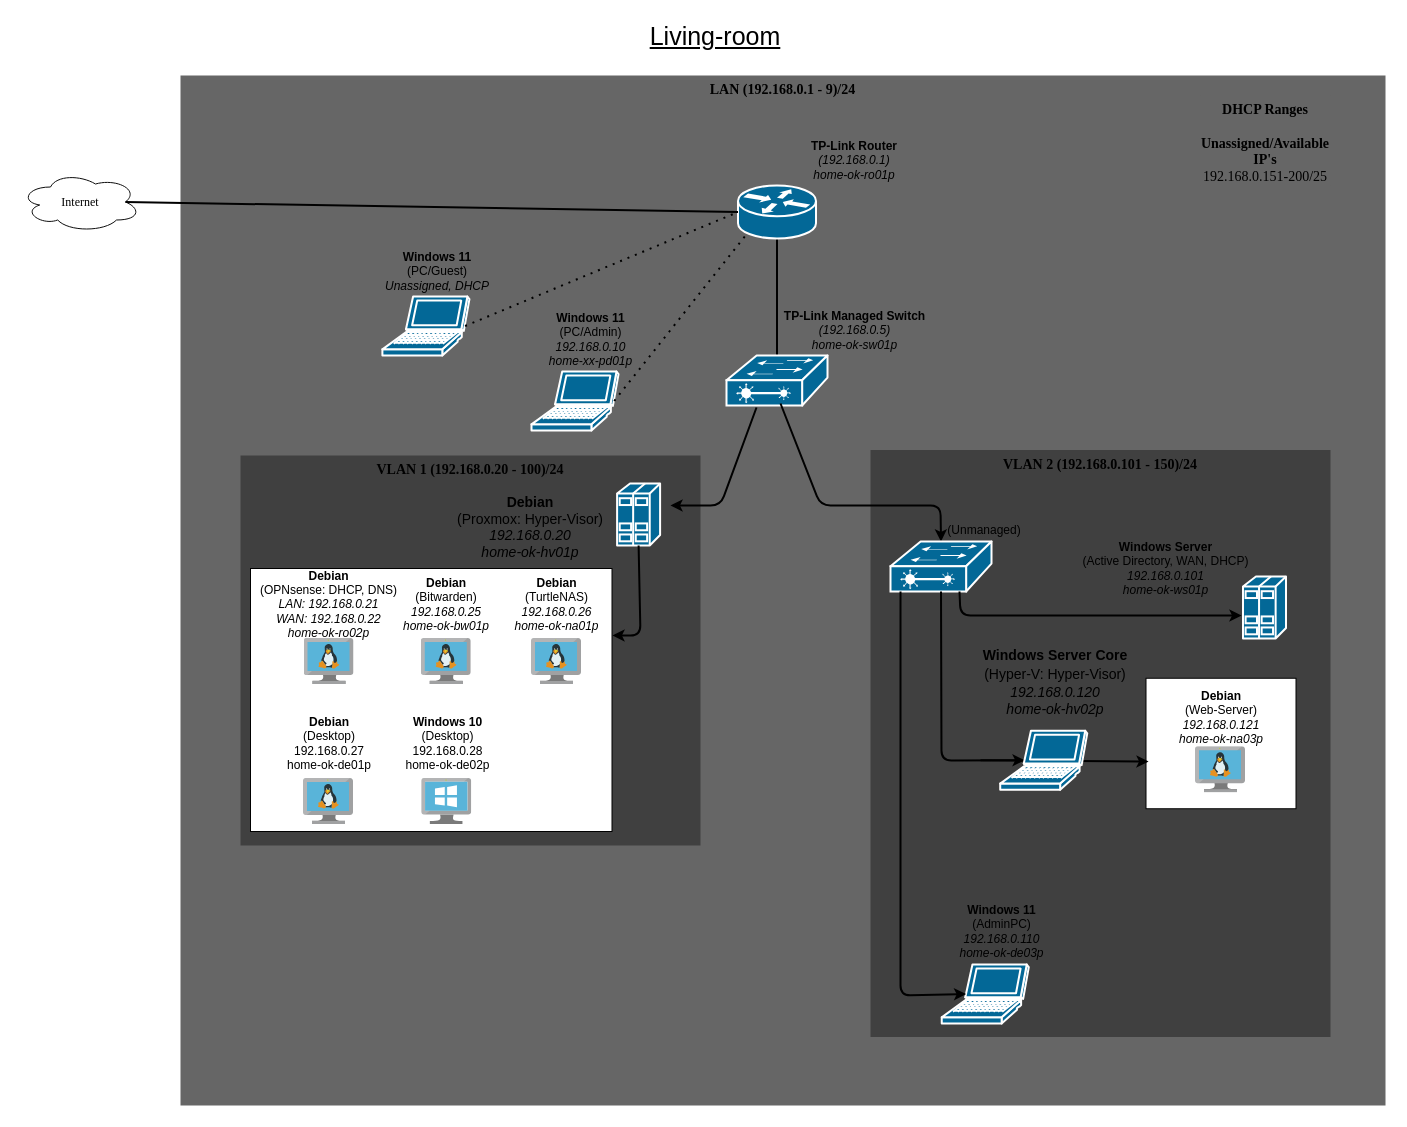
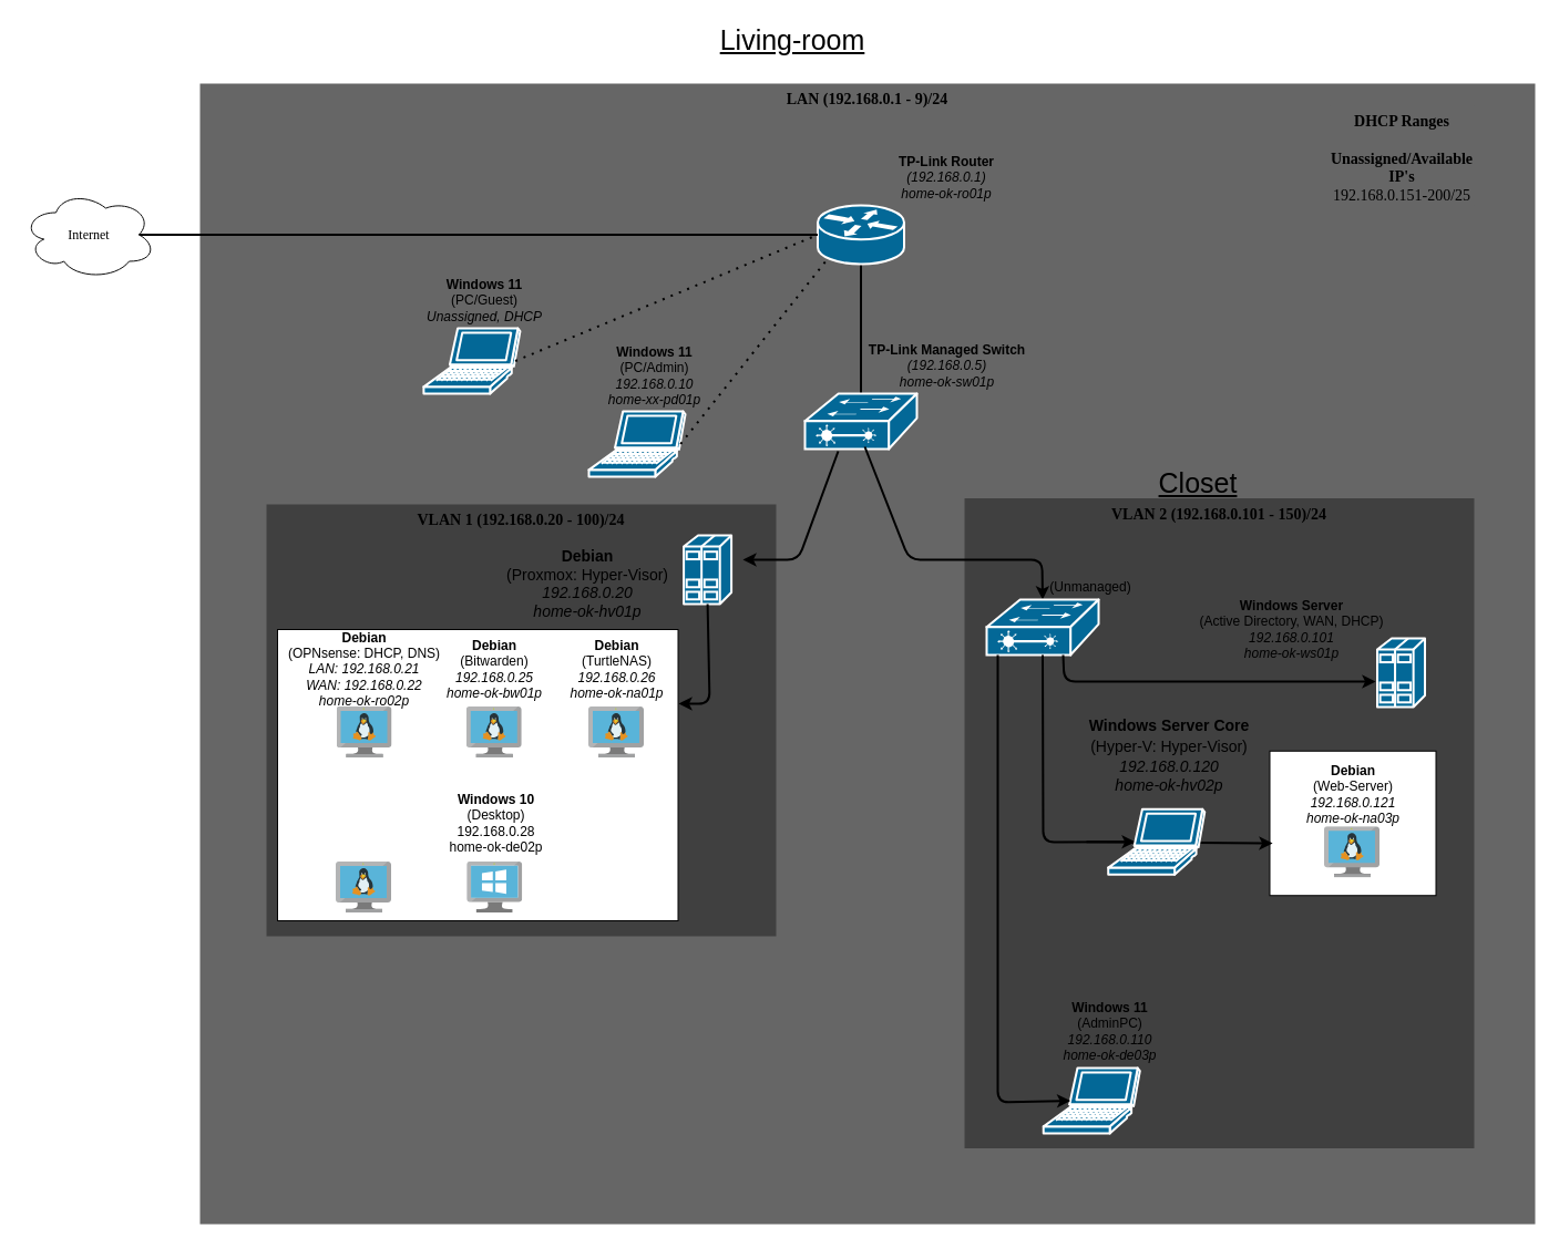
- <mxCell id="5" value="&lt;font color=&quot;#000000&quot;&gt;Internet&lt;/font&gt;" style="ellipse;shape=cloud;whiteSpace=wrap;html=1;rounded=0;shadow=0;comic=0;strokeWidth=1;fontFamily=Verdana;fontSize=12;fillColor=#FFFFFF;strokeColor=#0D0D0D;labelBackgroundColor=none;" parent="1" vertex="1"><mxGeometry x="20" y="171.5" width="120" height="60" as="geometry" /></mxCell>
+ <mxCell id="5" value="&lt;font color=&quot;#000000&quot;&gt;Internet&lt;/font&gt;" style="ellipse;shape=cloud;whiteSpace=wrap;html=1;rounded=0;shadow=0;comic=0;strokeWidth=1;fontFamily=Verdana;fontSize=12;fillColor=#FFFFFF;strokeColor=#0D0D0D;labelBackgroundColor=none;" parent="1" vertex="1"><mxGeometry x="20" y="171.5" width="120" height="80" as="geometry" /></mxCell>
+ <mxCell id="47" value="Closet" style="text;html=1;align=center;verticalAlign=middle;whiteSpace=wrap;rounded=0;fontStyle=4;fontSize=25;" parent="1" vertex="1"><mxGeometry x="875.5" y="419.5" width="410" height="30" as="geometry" /></mxCell>
- <mxCell id="25" value="&lt;b&gt;Debian&lt;/b&gt;&lt;div&gt;(Desktop)&lt;/div&gt;&lt;div&gt;192.168.0.27&lt;/div&gt;&lt;div&gt;home-ok-de01p&lt;/div&gt;" style="text;html=1;align=center;verticalAlign=middle;whiteSpace=wrap;rounded=0;" parent="1" vertex="1"><mxGeometry x="281.5" y="720" width="94" height="46" as="geometry" /></mxCell>
